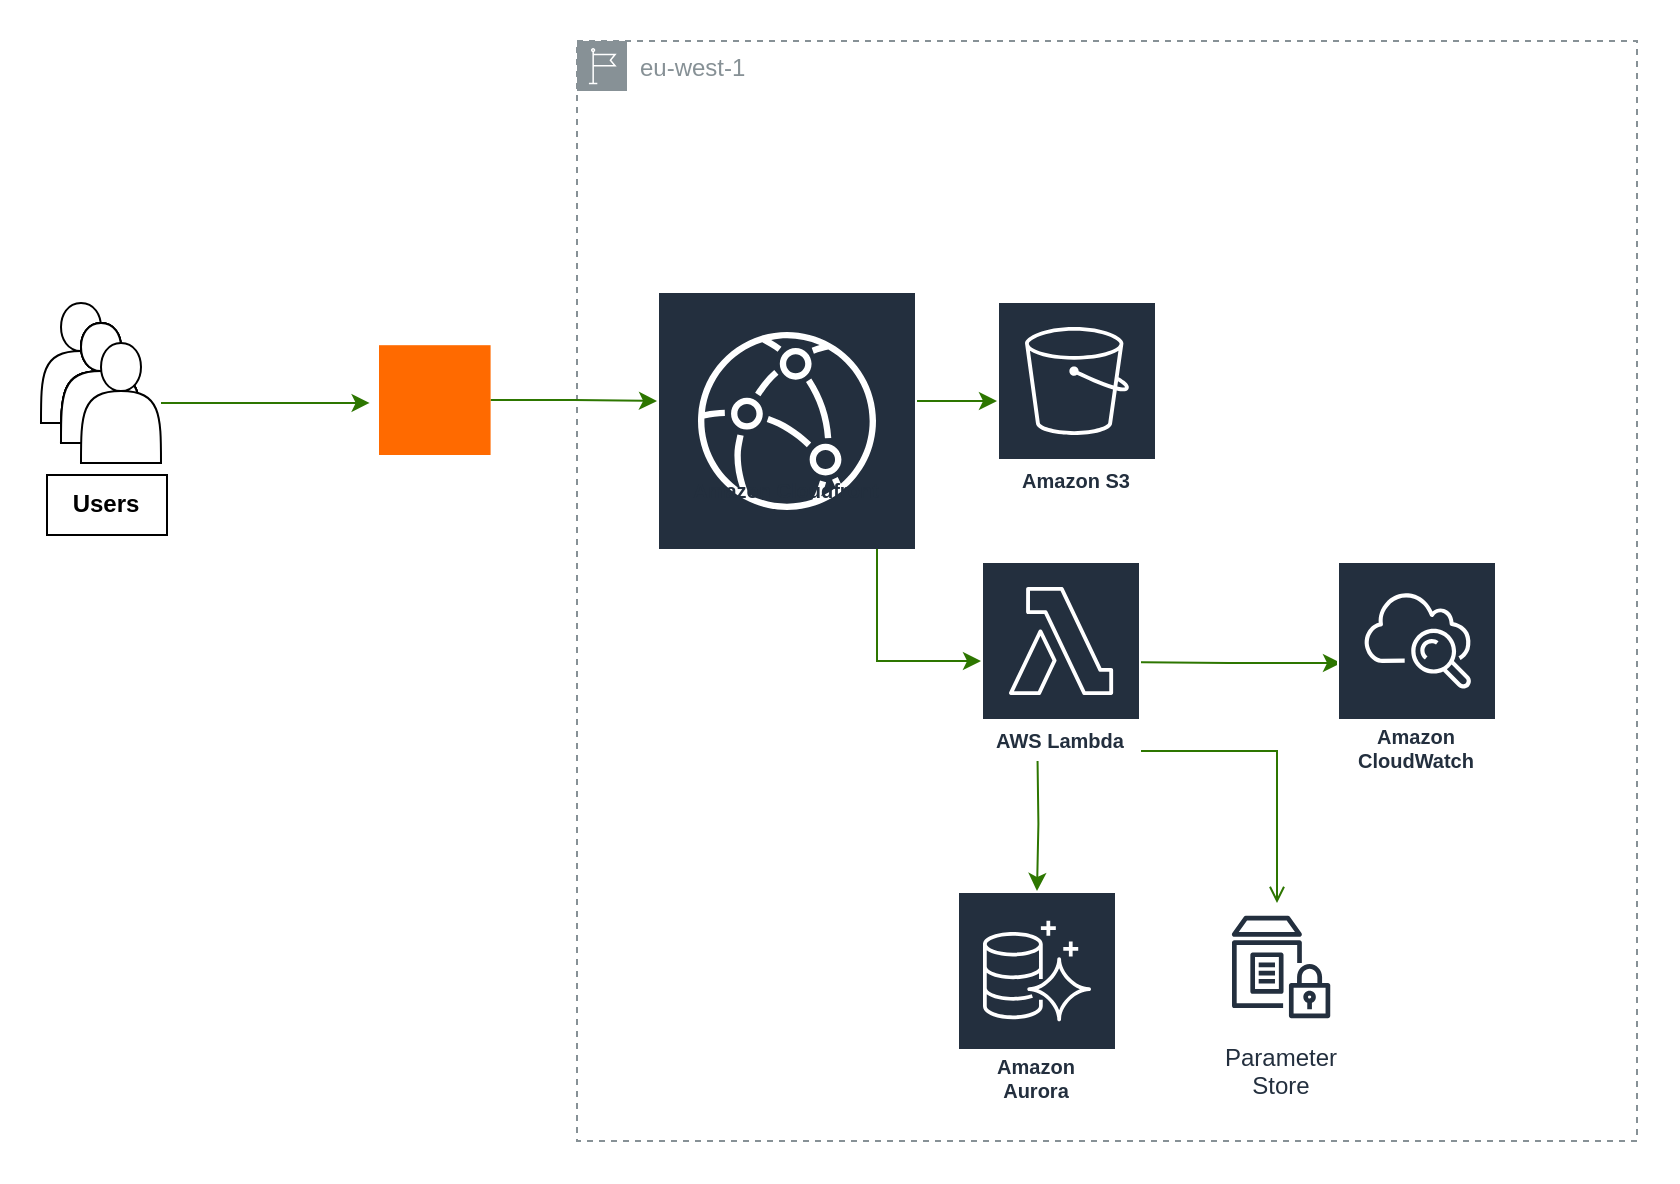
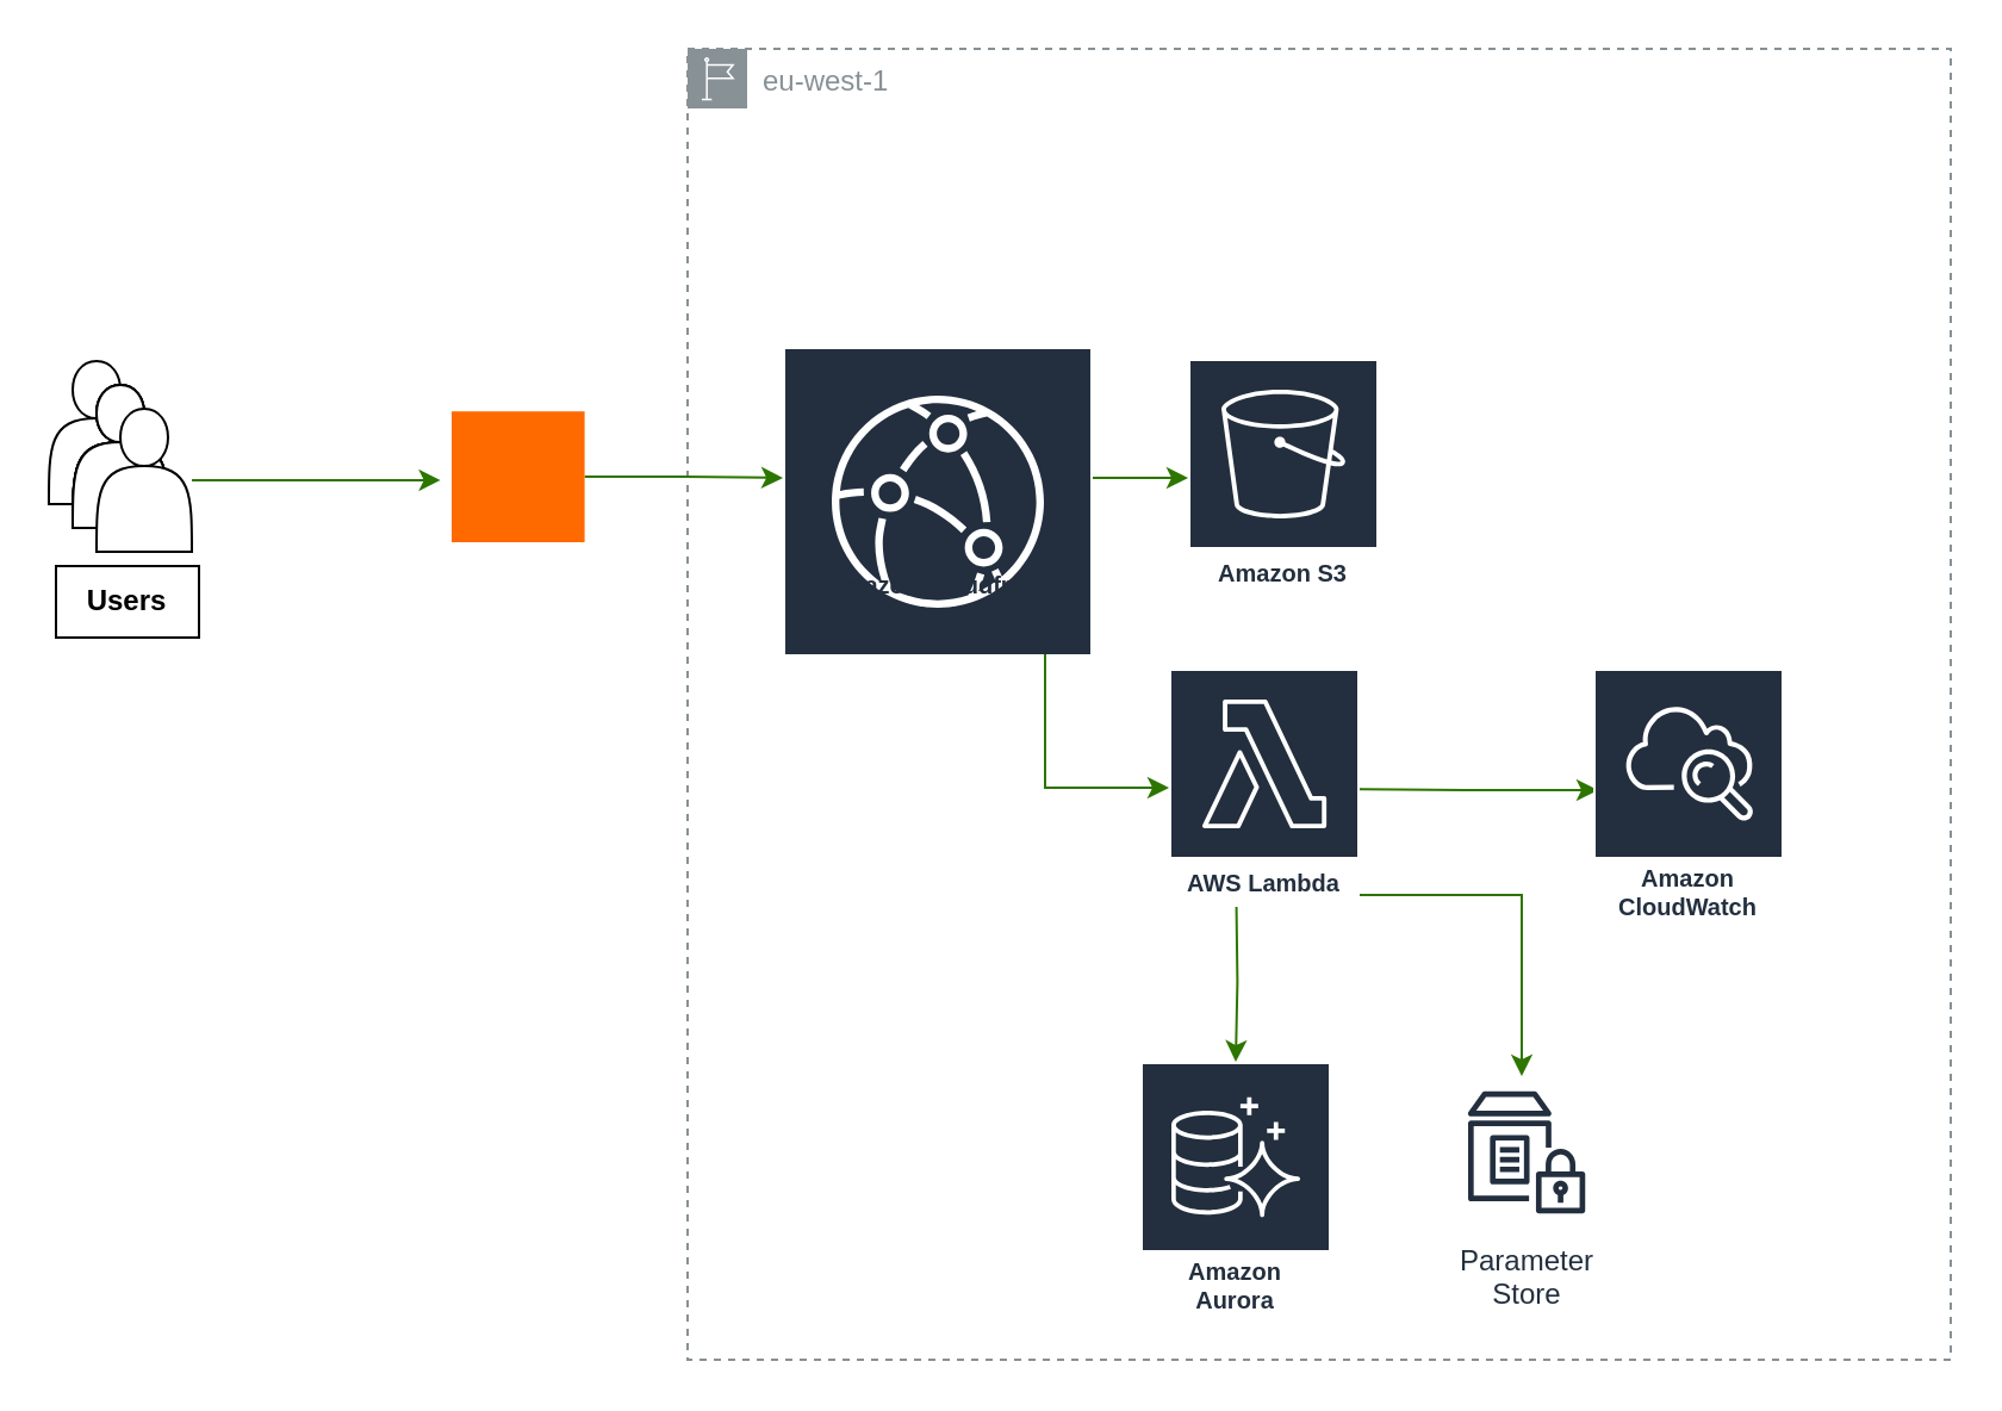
- <mxCell id="10" style="edgeStyle=orthogonalEdgeStyle;rounded=0;orthogonalLoop=1;jettySize=auto;html=1;fillColor=#60a917;strokeColor=#2D7600;endArrow=open;" parent="1" source="11" target="13" edge="1"><mxGeometry relative="1" as="geometry"><Array as="points"><mxPoint x="638" y="375" /></Array></mxGeometry></mxCell>
+ <mxCell id="10" style="edgeStyle=orthogonalEdgeStyle;rounded=0;orthogonalLoop=1;jettySize=auto;html=1;fillColor=#60a917;strokeColor=#2D7600;" parent="1" source="11" target="13" edge="1"><mxGeometry relative="1" as="geometry"><Array as="points"><mxPoint x="638" y="375" /></Array></mxGeometry></mxCell>
